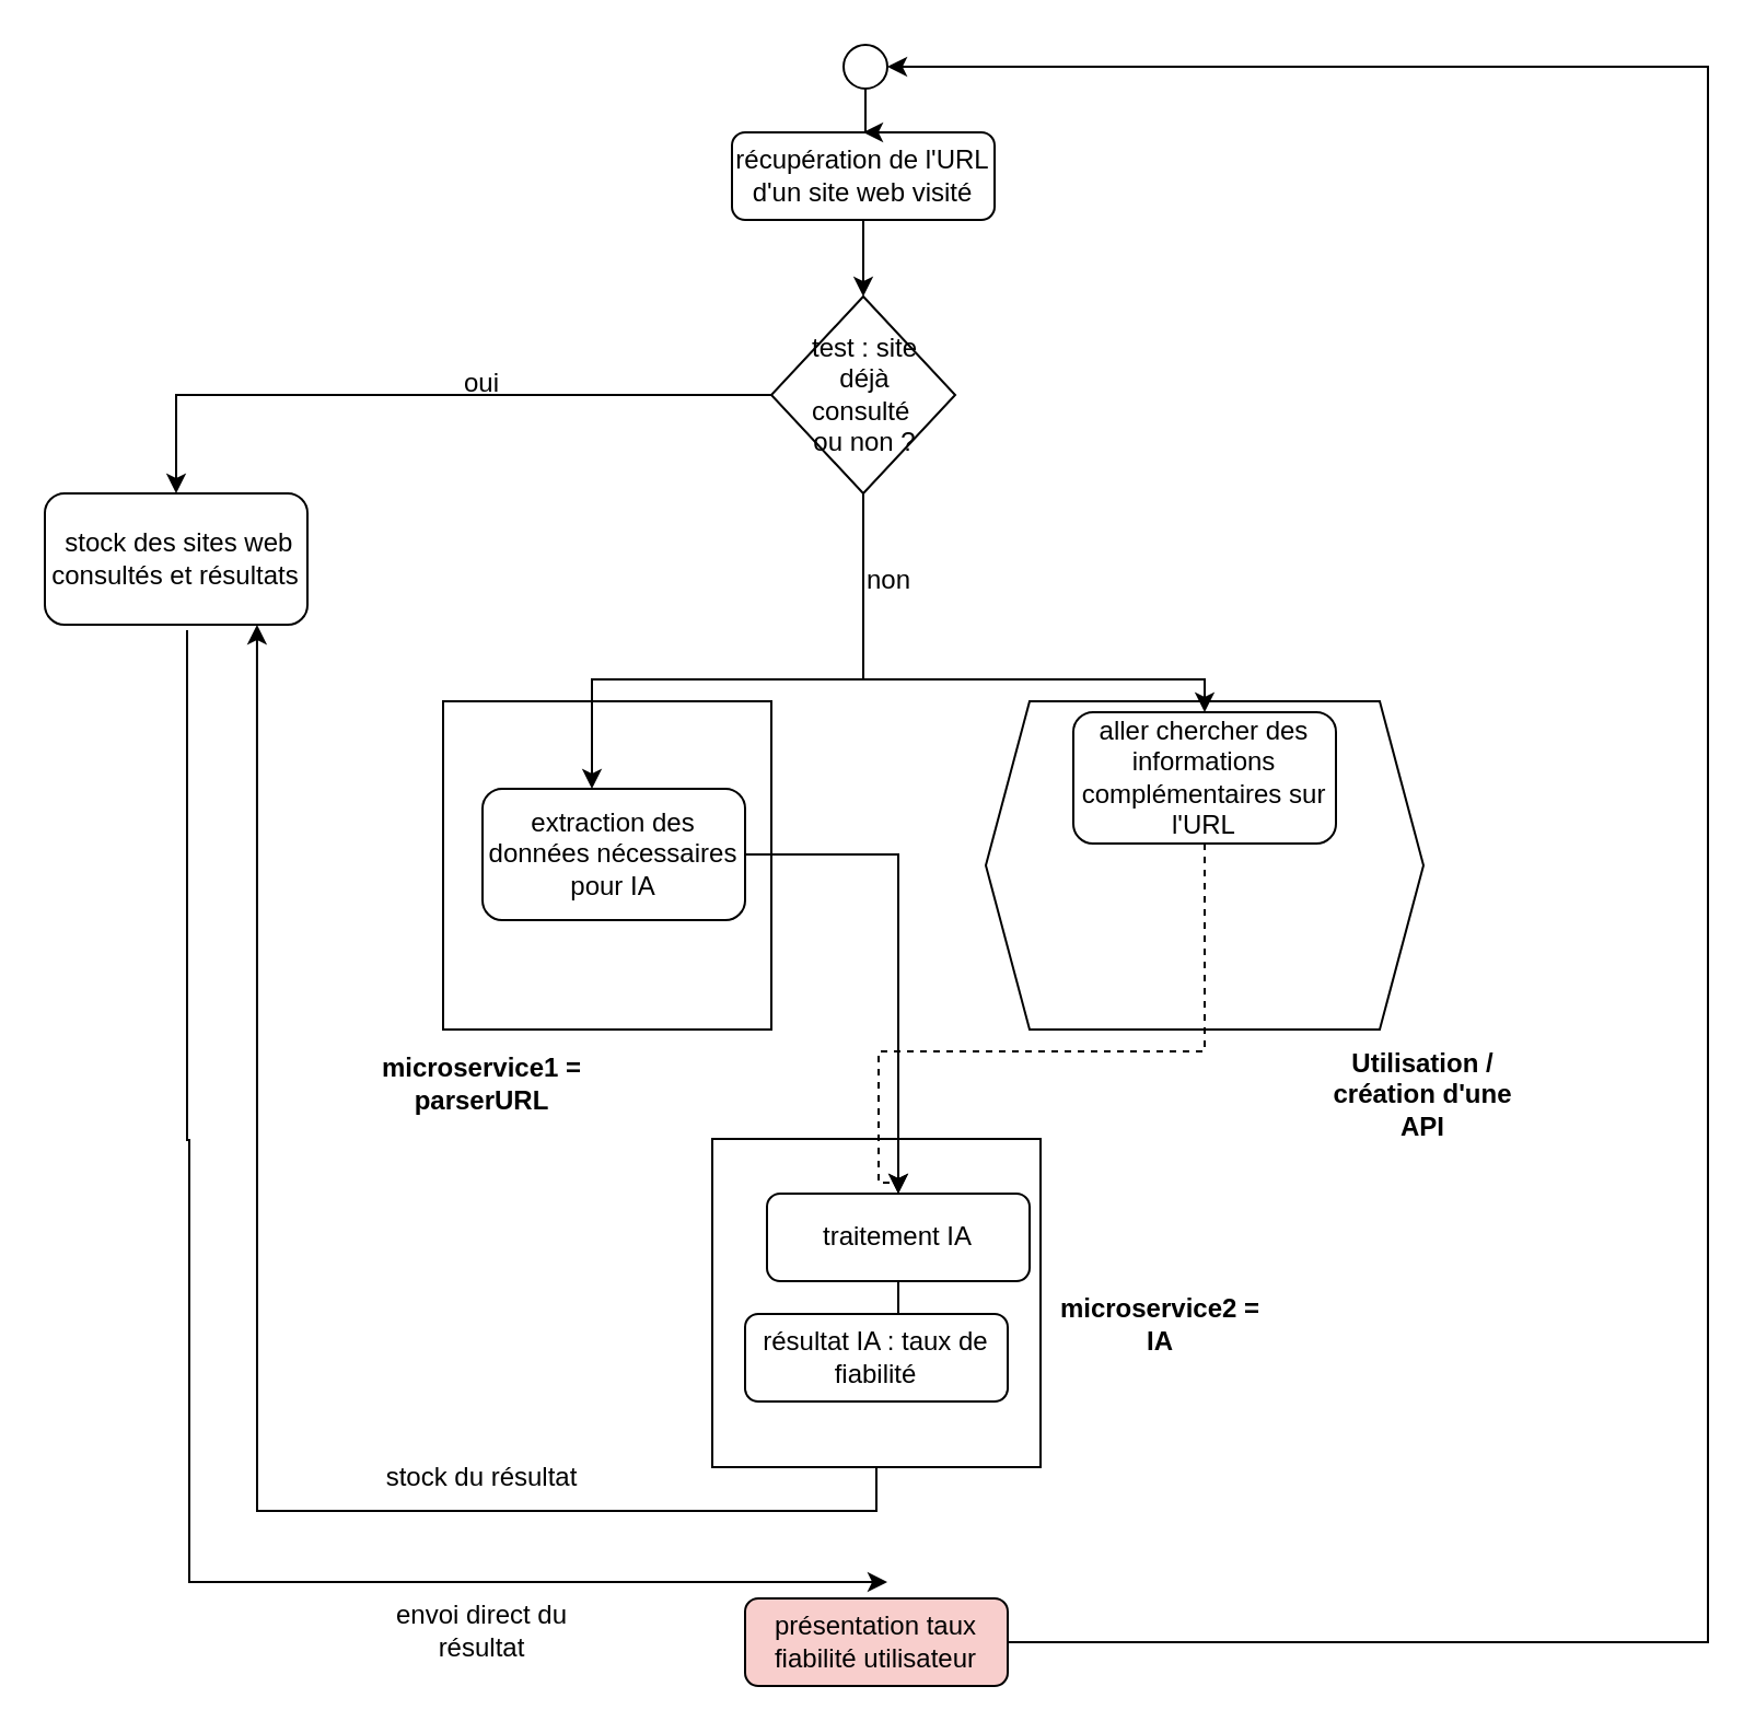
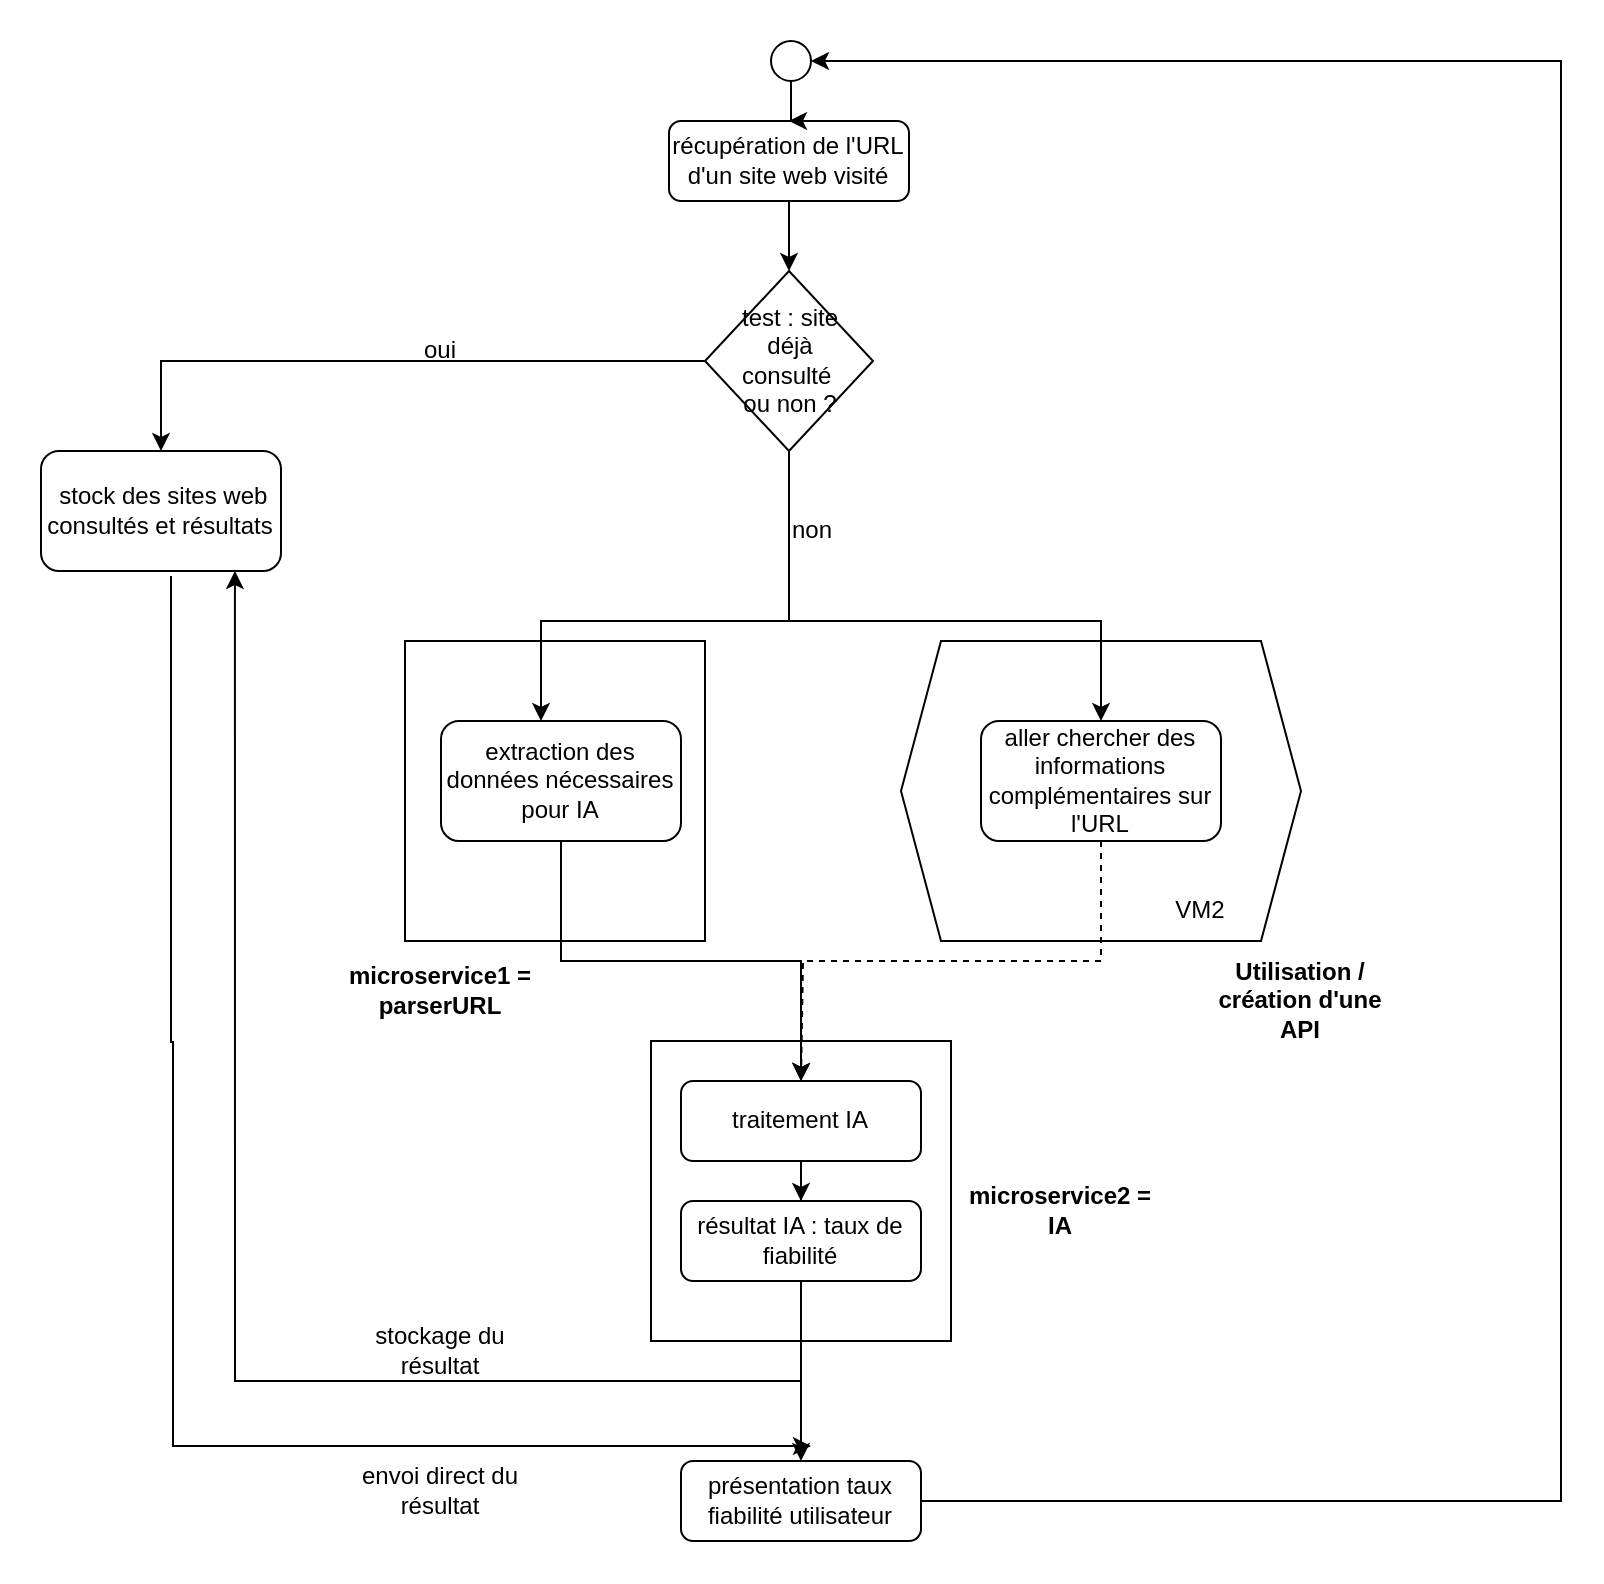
- <mxCell id="12" value="aller chercher des informations complémentaires sur l'URL" style="rounded=1;whiteSpace=wrap;html=1;fontSize=12;glass=0;strokeWidth=1;shadow=0;" parent="1" vertex="1"><mxGeometry x="490" y="325" width="120" height="60" as="geometry" /></mxCell>
+ <mxCell id="12" value="aller chercher des informations complémentaires sur l'URL" style="rounded=1;whiteSpace=wrap;html=1;fontSize=12;glass=0;strokeWidth=1;shadow=0;" parent="1" vertex="1"><mxGeometry x="490" y="360" width="120" height="60" as="geometry" /></mxCell>
+ <mxCell id="22" value="VM2" style="text;html=1;align=center;verticalAlign=middle;whiteSpace=wrap;rounded=0;" parent="1" vertex="1"><mxGeometry x="570" y="440" width="60" height="30" as="geometry" /></mxCell>
- <mxCell id="8" value="traitement IA" style="rounded=1;whiteSpace=wrap;html=1;fontSize=12;glass=0;strokeWidth=1;shadow=0;" parent="1" vertex="1"><mxGeometry x="350" y="545" width="120" height="40" as="geometry" /></mxCell>
+ <mxCell id="8" value="traitement IA" style="rounded=1;whiteSpace=wrap;html=1;fontSize=12;glass=0;strokeWidth=1;shadow=0;" parent="1" vertex="1"><mxGeometry x="340" y="540" width="120" height="40" as="geometry" /></mxCell>
- <mxCell id="33" value="stock du résultat" style="text;html=1;align=center;verticalAlign=middle;whiteSpace=wrap;rounded=0;" parent="1" vertex="1"><mxGeometry x="170" y="660" width="100" height="30" as="geometry" /></mxCell>
+ <mxCell id="33" value="stockage du résultat" style="text;html=1;align=center;verticalAlign=middle;whiteSpace=wrap;rounded=0;" parent="1" vertex="1"><mxGeometry x="170" y="660" width="100" height="30" as="geometry" /></mxCell>
+ <mxCell id="13" style="edgeStyle=orthogonalEdgeStyle;rounded=0;orthogonalLoop=1;jettySize=auto;html=1;" parent="1" source="14" target="16" edge="1"><mxGeometry relative="1" as="geometry" /></mxCell>
- <mxCell id="16" value="présentation taux fiabilité utilisateur" style="rounded=1;whiteSpace=wrap;html=1;fontSize=12;glass=0;strokeWidth=1;shadow=0;fillColor=#f8cecc;" parent="1" vertex="1"><mxGeometry x="340" y="730" width="120" height="40" as="geometry" /></mxCell>
+ <mxCell id="16" value="présentation taux fiabilité utilisateur" style="rounded=1;whiteSpace=wrap;html=1;fontSize=12;glass=0;strokeWidth=1;shadow=0;" parent="1" vertex="1"><mxGeometry x="340" y="730" width="120" height="40" as="geometry" /></mxCell>
